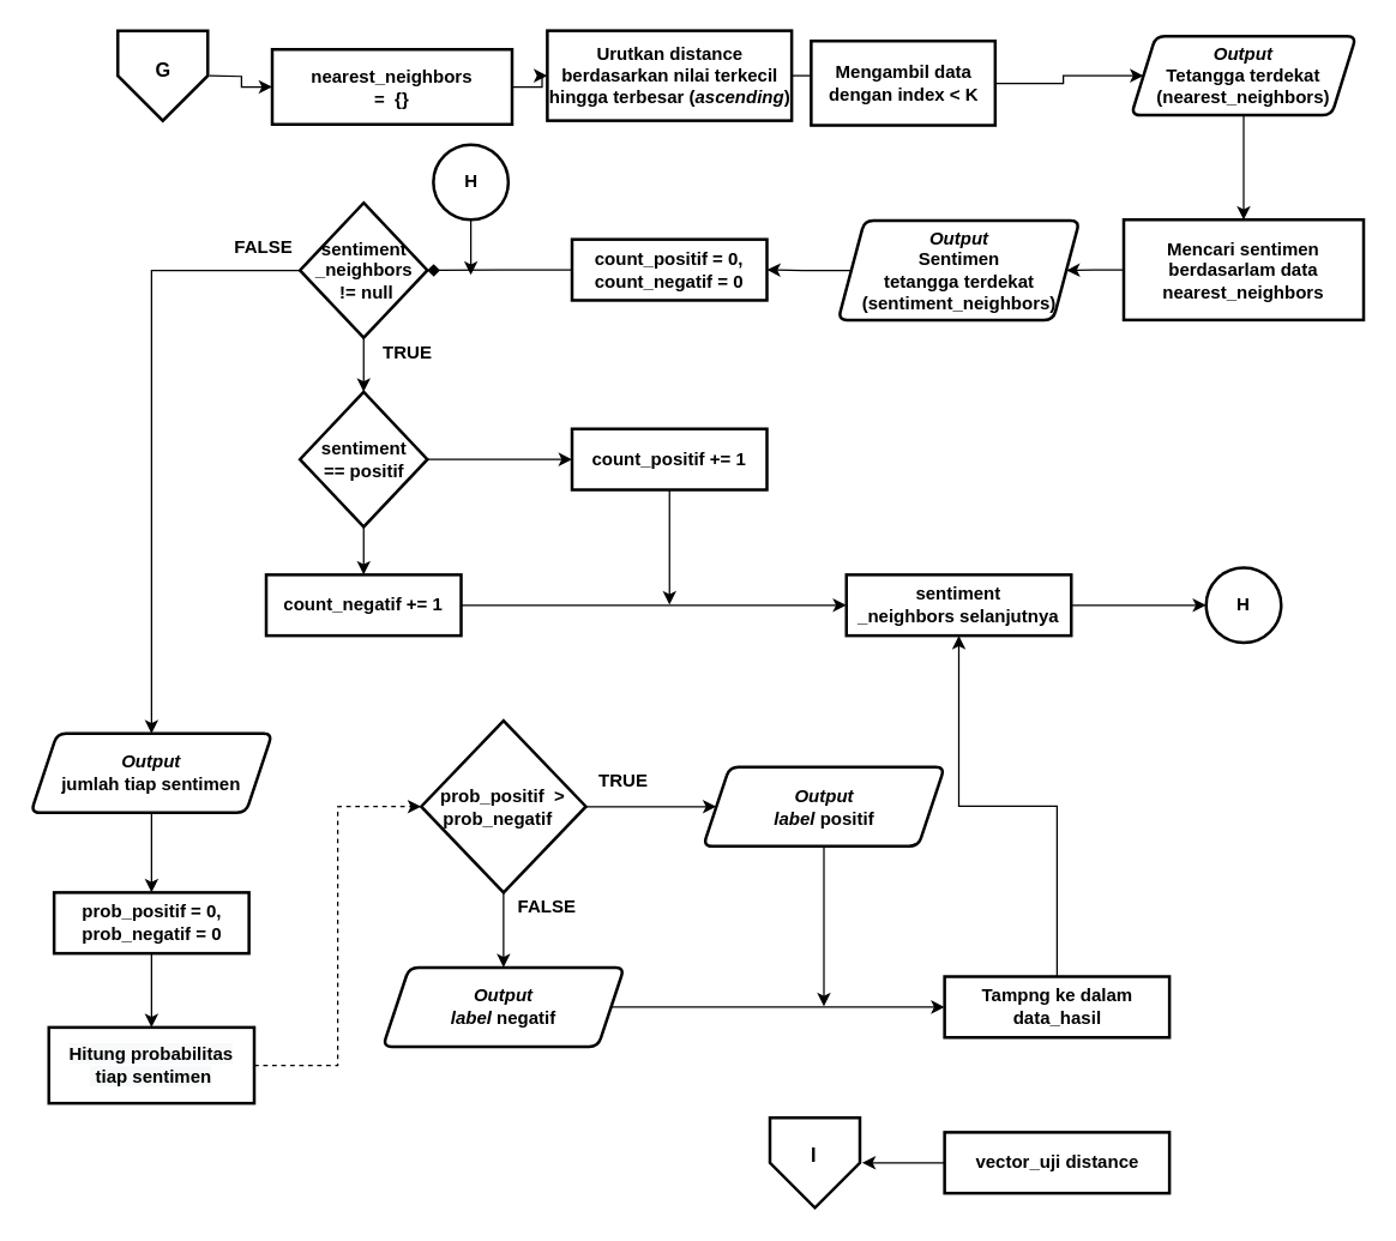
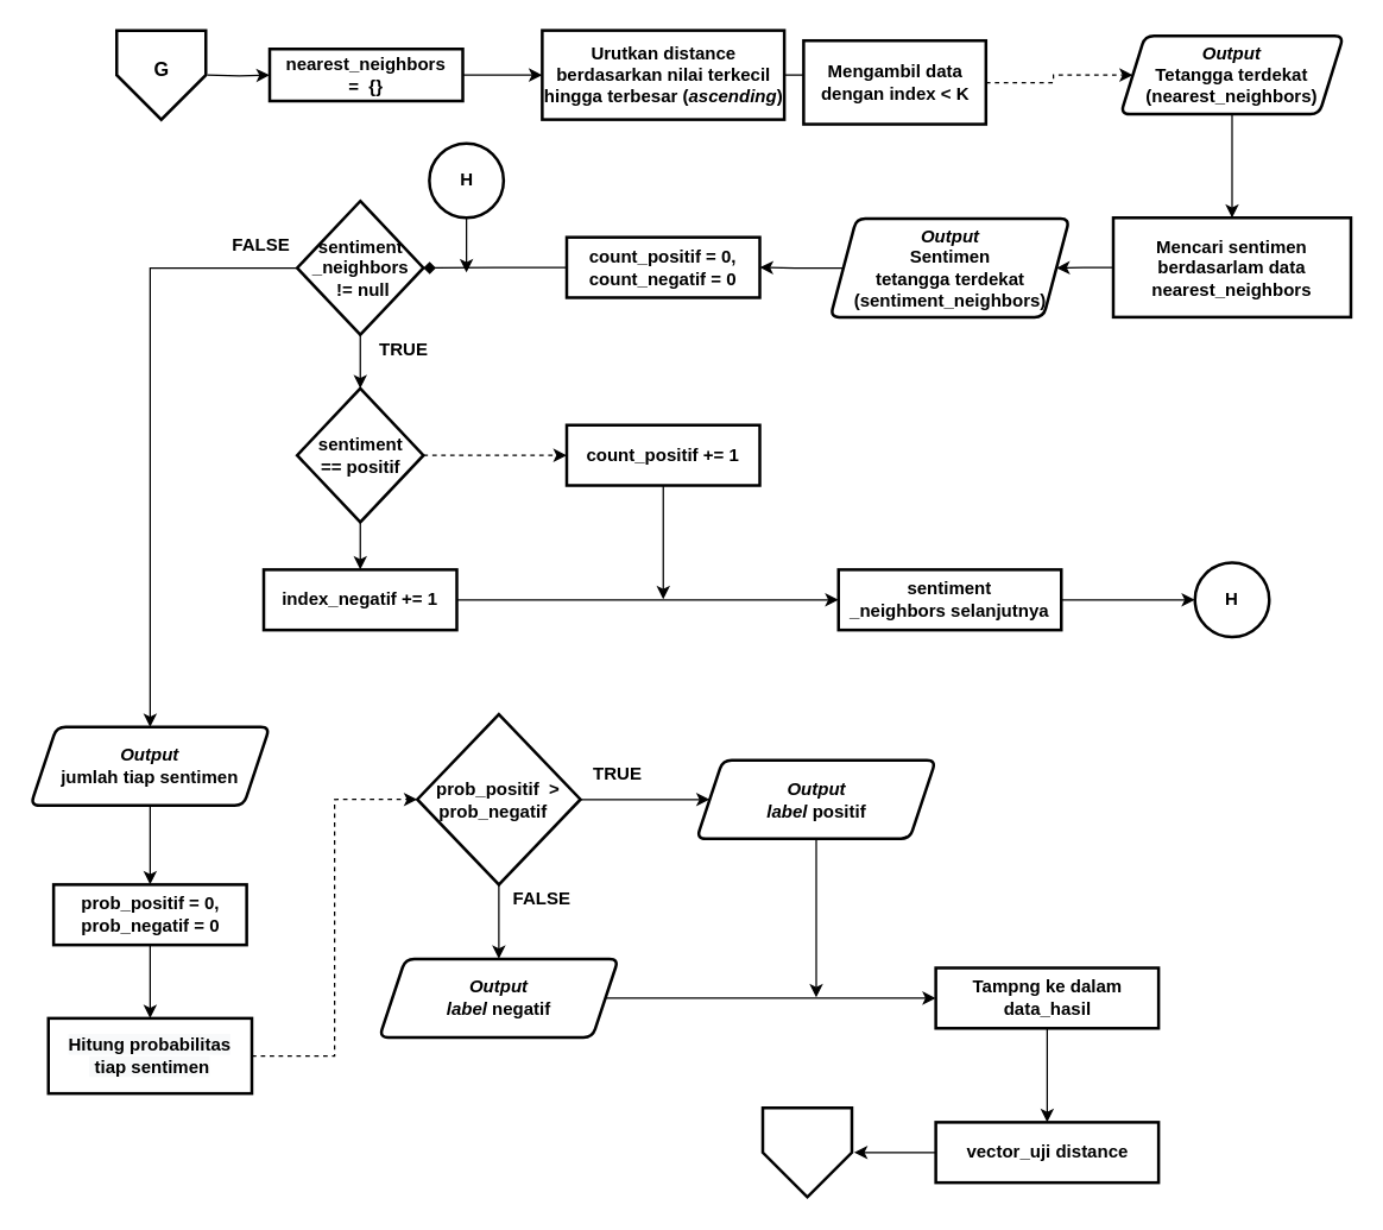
- <mxCell id="5" style="edgeStyle=orthogonalEdgeStyle;rounded=0;orthogonalLoop=1;jettySize=auto;html=1;entryX=0;entryY=0.5;entryDx=0;entryDy=0;" parent="1" source="6" target="8" edge="1"><mxGeometry relative="1" as="geometry" /></mxCell>
+ <mxCell id="5" style="edgeStyle=orthogonalEdgeStyle;rounded=0;orthogonalLoop=1;jettySize=auto;html=1;entryX=0;entryY=0.5;entryDx=0;entryDy=0;dashed=1;" parent="1" source="6" target="8" edge="1"><mxGeometry relative="1" as="geometry" /></mxCell>
- <mxCell id="10" value="nearest_neighbors&lt;br&gt;&lt;span&gt;=&amp;nbsp; {}&lt;/span&gt;" style="rounded=1;whiteSpace=wrap;html=1;absoluteArcSize=1;arcSize=0;strokeWidth=2;fontStyle=1" parent="1" vertex="1"><mxGeometry x="181" y="32.5" width="160" height="50" as="geometry" /></mxCell>
+ <mxCell id="10" value="nearest_neighbors&lt;br&gt;&lt;span&gt;=&amp;nbsp; {}&lt;/span&gt;" style="rounded=1;whiteSpace=wrap;html=1;absoluteArcSize=1;arcSize=0;strokeWidth=2;fontStyle=1" parent="1" vertex="1"><mxGeometry x="181" y="32.5" width="130" height="35" as="geometry" /></mxCell>
- <mxCell id="20" style="edgeStyle=orthogonalEdgeStyle;rounded=0;orthogonalLoop=1;jettySize=auto;html=1;entryX=0;entryY=0.5;entryDx=0;entryDy=0;" parent="1" source="22" target="24" edge="1"><mxGeometry relative="1" as="geometry" /></mxCell>
+ <mxCell id="20" style="edgeStyle=orthogonalEdgeStyle;rounded=0;orthogonalLoop=1;jettySize=auto;html=1;entryX=0;entryY=0.5;entryDx=0;entryDy=0;dashed=1;" parent="1" source="22" target="24" edge="1"><mxGeometry relative="1" as="geometry" /></mxCell>
- <mxCell id="26" value="count_negatif += 1" style="rounded=1;whiteSpace=wrap;html=1;absoluteArcSize=1;arcSize=0;strokeWidth=2;fontStyle=1" parent="1" vertex="1"><mxGeometry x="177" y="383" width="130" height="40.62" as="geometry" /></mxCell>
+ <mxCell id="26" value="index_negatif += 1" style="rounded=1;whiteSpace=wrap;html=1;absoluteArcSize=1;arcSize=0;strokeWidth=2;fontStyle=1" parent="1" vertex="1"><mxGeometry x="177" y="383" width="130" height="40.62" as="geometry" /></mxCell>
- <mxCell id="47" style="edgeStyle=orthogonalEdgeStyle;rounded=0;orthogonalLoop=1;jettySize=auto;html=1;" parent="1" source="48" target="28" edge="1"><mxGeometry relative="1" as="geometry" /></mxCell>
+ <mxCell id="47" style="edgeStyle=orthogonalEdgeStyle;rounded=0;orthogonalLoop=1;jettySize=auto;html=1;" parent="1" source="48" target="50" edge="1"><mxGeometry relative="1" as="geometry" /></mxCell>
- <mxCell id="56" value="&lt;span style=&quot;font-size: 13px;&quot;&gt;I&lt;/span&gt;" style="text;html=1;align=center;verticalAlign=middle;resizable=0;points=[];autosize=1;fontStyle=1;fontSize=13;" parent="1" vertex="1"><mxGeometry x="531.75" y="760.31" width="20" height="20" as="geometry" /></mxCell>
